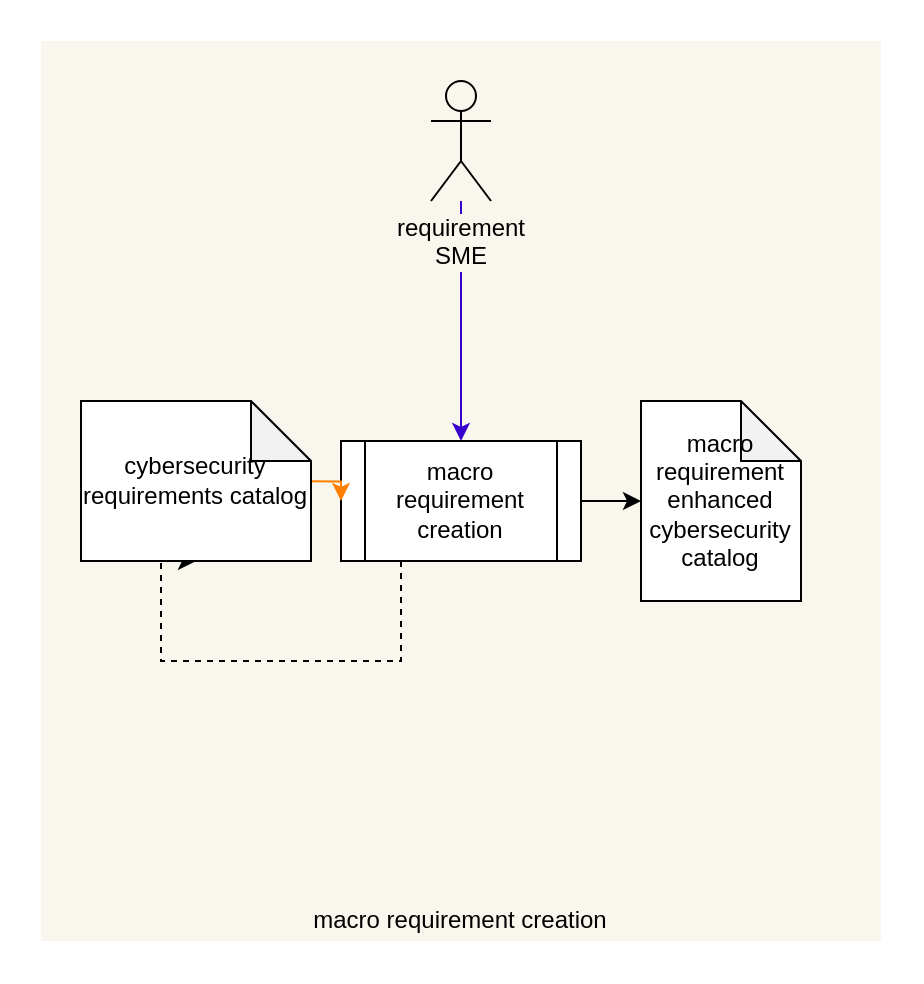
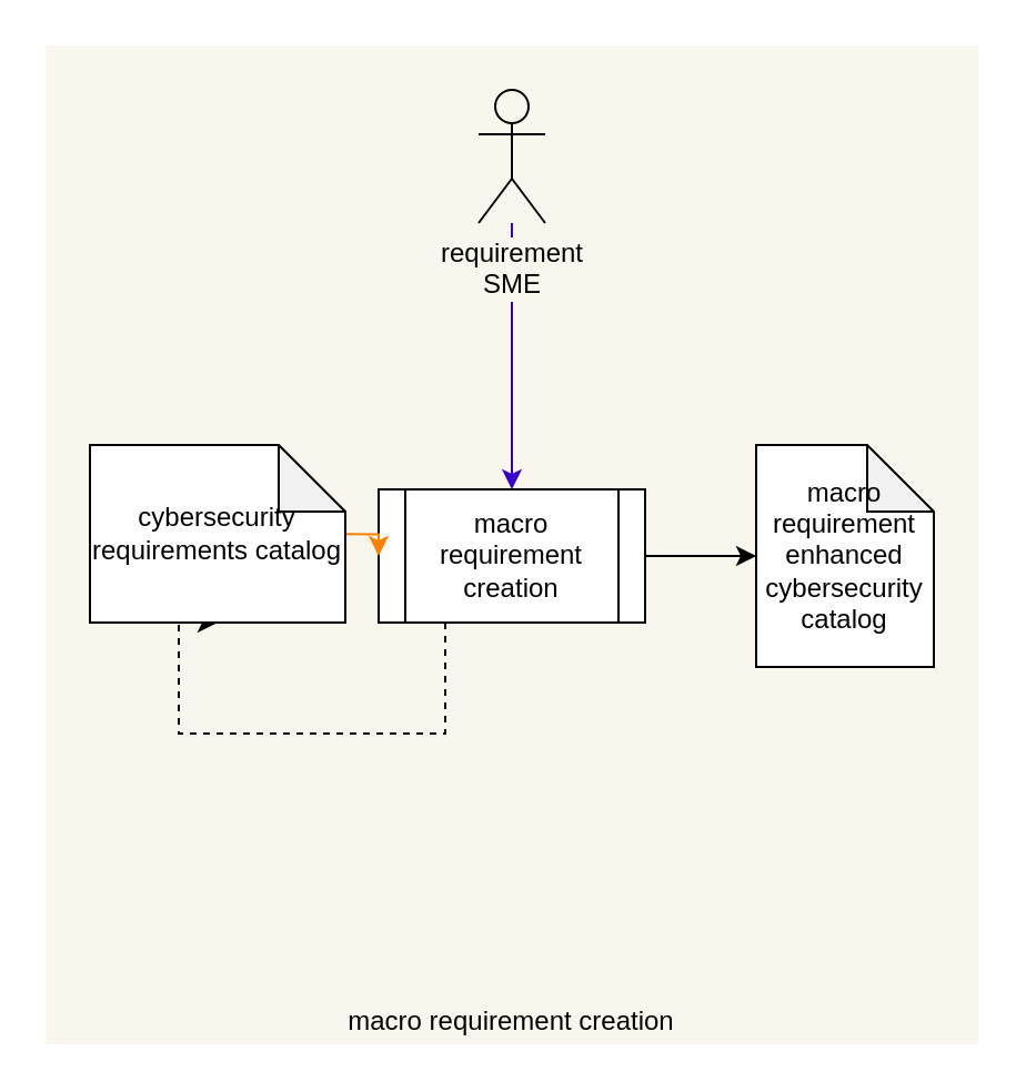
- <mxCell id="11" value="macro requirement enhanced&lt;div&gt;cybersecurity catalog&lt;/div&gt;" style="shape=note;whiteSpace=wrap;html=1;backgroundOutline=1;darkOpacity=0.05;" parent="1" vertex="1"><mxGeometry x="320" y="200" width="80" height="100" as="geometry" /></mxCell>
+ <mxCell id="11" value="macro requirement enhanced&lt;div&gt;cybersecurity catalog&lt;/div&gt;" style="shape=note;whiteSpace=wrap;html=1;backgroundOutline=1;darkOpacity=0.05;" parent="1" vertex="1"><mxGeometry x="340" y="200" width="80" height="100" as="geometry" /></mxCell>
